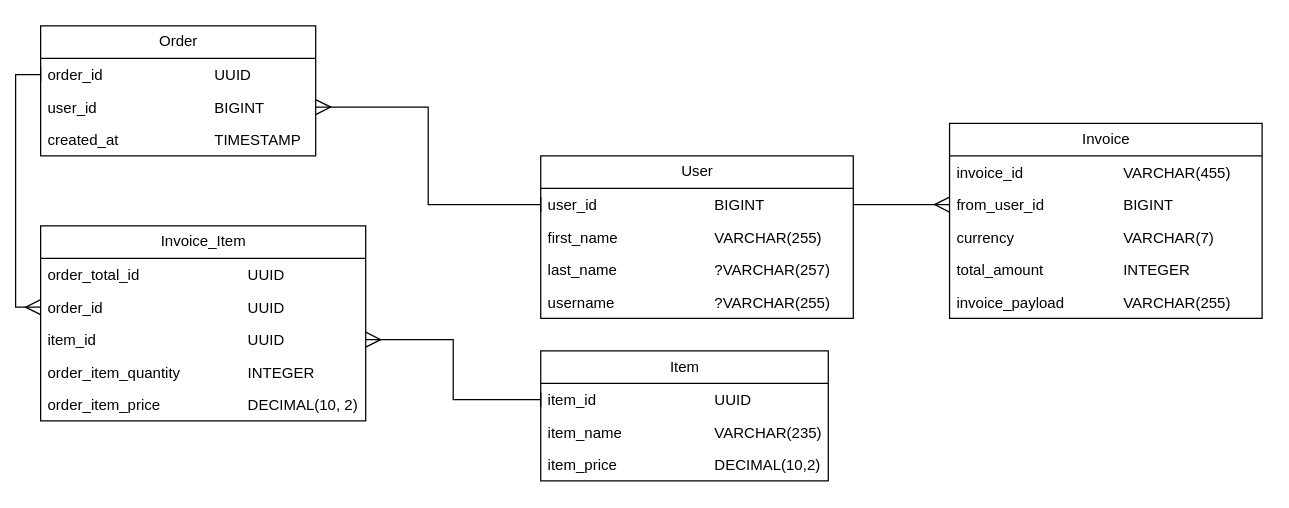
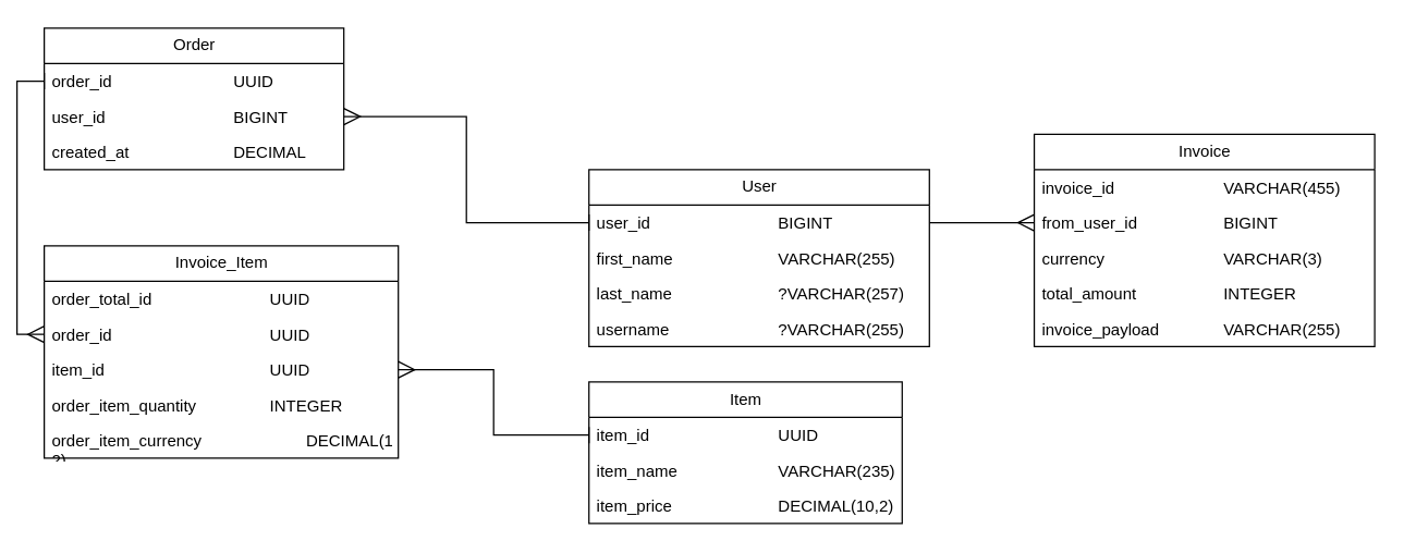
- <mxCell id="5" value="created_at&lt;span style=&quot;white-space: pre;&quot;&gt;&#09;&lt;/span&gt;&lt;span style=&quot;white-space: pre;&quot;&gt;&#09;&lt;/span&gt;&lt;span style=&quot;white-space: pre;&quot;&gt;&#09;&lt;/span&gt;TIMESTAMP" style="text;strokeColor=none;fillColor=none;align=left;verticalAlign=top;spacingLeft=4;spacingRight=4;overflow=hidden;rotatable=0;points=[[0,0.5],[1,0.5]];portConstraint=eastwest;whiteSpace=wrap;html=1;" vertex="1" parent="2"><mxGeometry y="78" width="220" height="26" as="geometry" /></mxCell>
+ <mxCell id="5" value="created_at&lt;span style=&quot;white-space: pre;&quot;&gt;&#09;&lt;/span&gt;&lt;span style=&quot;white-space: pre;&quot;&gt;&#09;&lt;/span&gt;&lt;span style=&quot;white-space: pre;&quot;&gt;&#09;&lt;/span&gt;DECIMAL" style="text;strokeColor=none;fillColor=none;align=left;verticalAlign=top;spacingLeft=4;spacingRight=4;overflow=hidden;rotatable=0;points=[[0,0.5],[1,0.5]];portConstraint=eastwest;whiteSpace=wrap;html=1;" vertex="1" parent="2"><mxGeometry y="78" width="220" height="26" as="geometry" /></mxCell>
- <mxCell id="27" value="currency&lt;span style=&quot;white-space: pre;&quot;&gt;&#09;&lt;/span&gt;&lt;span style=&quot;white-space: pre;&quot;&gt;&#09;&lt;/span&gt;&lt;span style=&quot;white-space: pre;&quot;&gt;&#09;&lt;span style=&quot;white-space: pre;&quot;&gt;&#09;&lt;/span&gt;&lt;/span&gt;VARCHAR(7)" style="text;strokeColor=none;fillColor=none;align=left;verticalAlign=top;spacingLeft=4;spacingRight=4;overflow=hidden;rotatable=0;points=[[0,0.5],[1,0.5]];portConstraint=eastwest;whiteSpace=wrap;html=1;" vertex="1" parent="24"><mxGeometry y="78" width="250" height="26" as="geometry" /></mxCell>
+ <mxCell id="27" value="currency&lt;span style=&quot;white-space: pre;&quot;&gt;&#09;&lt;/span&gt;&lt;span style=&quot;white-space: pre;&quot;&gt;&#09;&lt;/span&gt;&lt;span style=&quot;white-space: pre;&quot;&gt;&#09;&lt;span style=&quot;white-space: pre;&quot;&gt;&#09;&lt;/span&gt;&lt;/span&gt;VARCHAR(3)" style="text;strokeColor=none;fillColor=none;align=left;verticalAlign=top;spacingLeft=4;spacingRight=4;overflow=hidden;rotatable=0;points=[[0,0.5],[1,0.5]];portConstraint=eastwest;whiteSpace=wrap;html=1;" vertex="1" parent="24"><mxGeometry y="78" width="250" height="26" as="geometry" /></mxCell>
- <mxCell id="11" value="order_item_price&lt;span style=&quot;white-space: pre;&quot;&gt;&#09;&lt;/span&gt;&lt;span style=&quot;white-space: pre;&quot;&gt;&#09;&lt;/span&gt;&lt;span style=&quot;white-space: pre;&quot;&gt;&#09;&lt;/span&gt;DECIMAL(10, 2)" style="text;strokeColor=none;fillColor=none;align=left;verticalAlign=top;spacingLeft=4;spacingRight=4;overflow=hidden;rotatable=0;points=[[0,0.5],[1,0.5]];portConstraint=eastwest;whiteSpace=wrap;html=1;" vertex="1" parent="6"><mxGeometry y="130" width="260" height="26" as="geometry" /></mxCell>
+ <mxCell id="11" value="order_item_currency&lt;span style=&quot;white-space: pre;&quot;&gt;&#09;&lt;/span&gt;&lt;span style=&quot;white-space: pre;&quot;&gt;&#09;&lt;/span&gt;&lt;span style=&quot;white-space: pre;&quot;&gt;&#09;&lt;/span&gt;DECIMAL(10, 2)" style="text;strokeColor=none;fillColor=none;align=left;verticalAlign=top;spacingLeft=4;spacingRight=4;overflow=hidden;rotatable=0;points=[[0,0.5],[1,0.5]];portConstraint=eastwest;whiteSpace=wrap;html=1;" vertex="1" parent="6"><mxGeometry y="130" width="260" height="26" as="geometry" /></mxCell>
